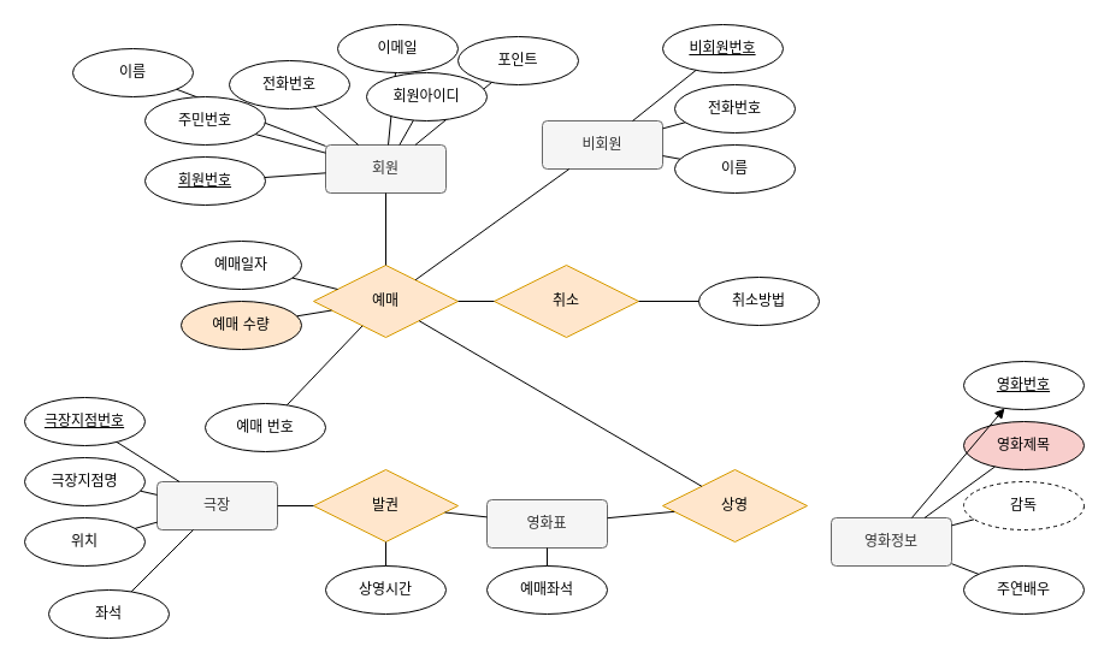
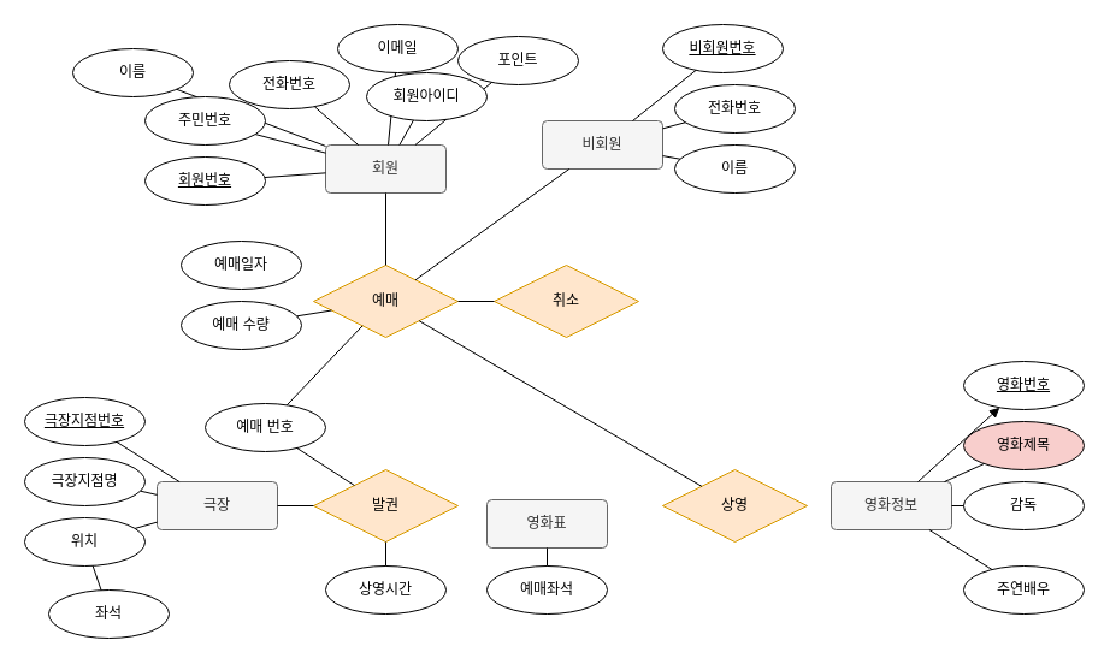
- <mxCell id="34" value="" style="endArrow=none;html=1;rounded=0;" edge="1" parent="1" source="6" target="23"><mxGeometry relative="1" as="geometry"><mxPoint x="270.591" y="73.825" as="sourcePoint" /><mxPoint x="239.215" y="56.231" as="targetPoint" /></mxGeometry></mxCell>
- <mxCell id="37" value="" style="endArrow=none;html=1;rounded=0;" edge="1" parent="1" source="20" target="21"><mxGeometry relative="1" as="geometry"><mxPoint x="270" y="360" as="sourcePoint" /><mxPoint x="232.4" y="350.6" as="targetPoint" /></mxGeometry></mxCell>
- <mxCell id="21" value="취소방법" style="ellipse;whiteSpace=wrap;html=1;align=center;" parent="1" vertex="1"><mxGeometry x="580" y="230" width="100" height="40" as="geometry" /></mxCell>
- <mxCell id="24" value="예매 수량" style="ellipse;whiteSpace=wrap;html=1;align=center;fillColor=#ffe6cc;" parent="1" vertex="1"><mxGeometry x="150" y="250" width="100" height="40" as="geometry" /></mxCell>
+ <mxCell id="24" value="예매 수량" style="ellipse;whiteSpace=wrap;html=1;align=center;" parent="1" vertex="1"><mxGeometry x="150" y="250" width="100" height="40" as="geometry" /></mxCell>
- <mxCell id="18" value="감독" style="ellipse;whiteSpace=wrap;html=1;align=center;dashed=1;" parent="1" vertex="1"><mxGeometry x="800" y="400" width="100" height="40" as="geometry" /></mxCell>
+ <mxCell id="18" value="감독" style="ellipse;whiteSpace=wrap;html=1;align=center;" parent="1" vertex="1"><mxGeometry x="800" y="400" width="100" height="40" as="geometry" /></mxCell>
- <mxCell id="50" value="" style="endArrow=none;html=1;rounded=0;" edge="1" parent="1" source="10" target="4"><mxGeometry relative="1" as="geometry"><mxPoint x="330" y="480" as="sourcePoint" /><mxPoint x="330" y="460" as="targetPoint" /></mxGeometry></mxCell>
+ <mxCell id="50" value="" style="endArrow=none;html=1;rounded=0;" edge="1" parent="1" source="10" target="26"><mxGeometry relative="1" as="geometry"><mxPoint x="330" y="480" as="sourcePoint" /><mxPoint x="330" y="460" as="targetPoint" /></mxGeometry></mxCell>
- <mxCell id="38" value="" style="endArrow=none;html=1;rounded=0;" edge="1" parent="1" source="7" target="4"><mxGeometry relative="1" as="geometry"><mxPoint x="540" y="340" as="sourcePoint" /><mxPoint x="570" y="340" as="targetPoint" /></mxGeometry></mxCell>
- <mxCell id="9" value="영화정보" style="rounded=1;arcSize=10;whiteSpace=wrap;html=1;align=center;fillColor=#f5f5f5;fontColor=#333333;strokeColor=#666666;" parent="1" vertex="1"><mxGeometry x="690" y="430" width="100" height="40" as="geometry" /></mxCell>
+ <mxCell id="9" value="영화정보" style="rounded=1;arcSize=10;whiteSpace=wrap;html=1;align=center;fillColor=#f5f5f5;fontColor=#333333;strokeColor=#666666;" parent="1" vertex="1"><mxGeometry x="690" y="400" width="100" height="40" as="geometry" /></mxCell>
- <mxCell id="63" value="" style="endArrow=none;html=1;rounded=0;" edge="1" parent="1" source="62" target="8"><mxGeometry relative="1" as="geometry"><mxPoint x="121.603" y="448.906" as="sourcePoint" /><mxPoint x="140" y="443.636" as="targetPoint" /></mxGeometry></mxCell>
+ <mxCell id="63" value="" style="endArrow=none;html=1;rounded=0;" edge="1" parent="1" source="62" target="15"><mxGeometry relative="1" as="geometry"><mxPoint x="121.603" y="448.906" as="sourcePoint" /><mxPoint x="140" y="443.636" as="targetPoint" /></mxGeometry></mxCell>
